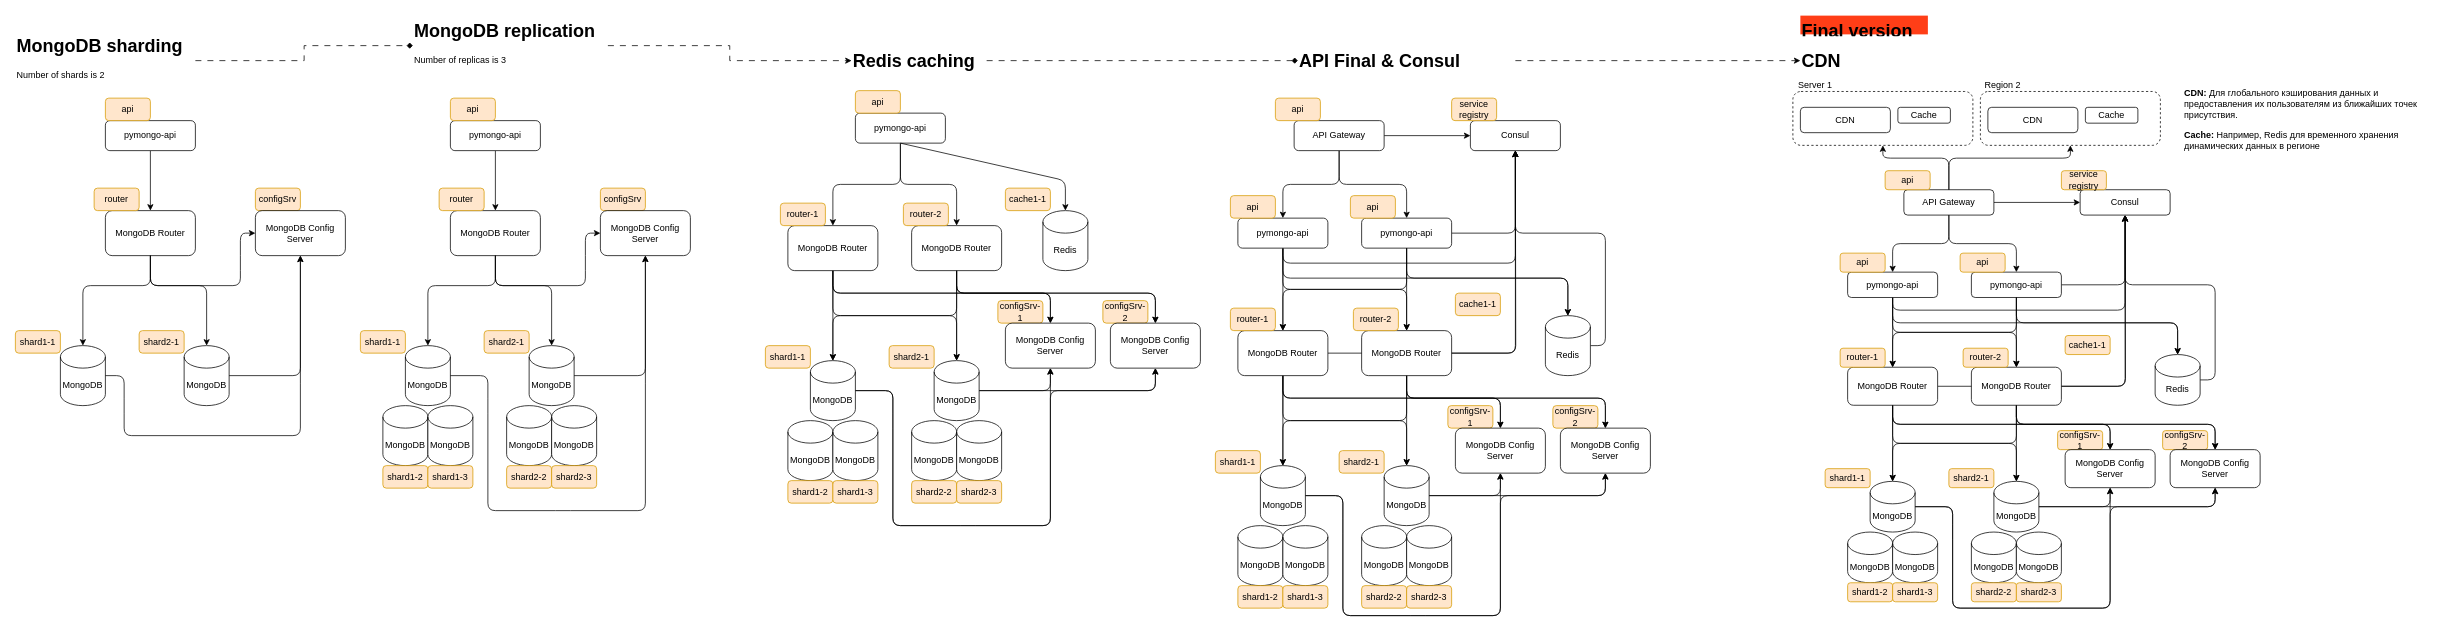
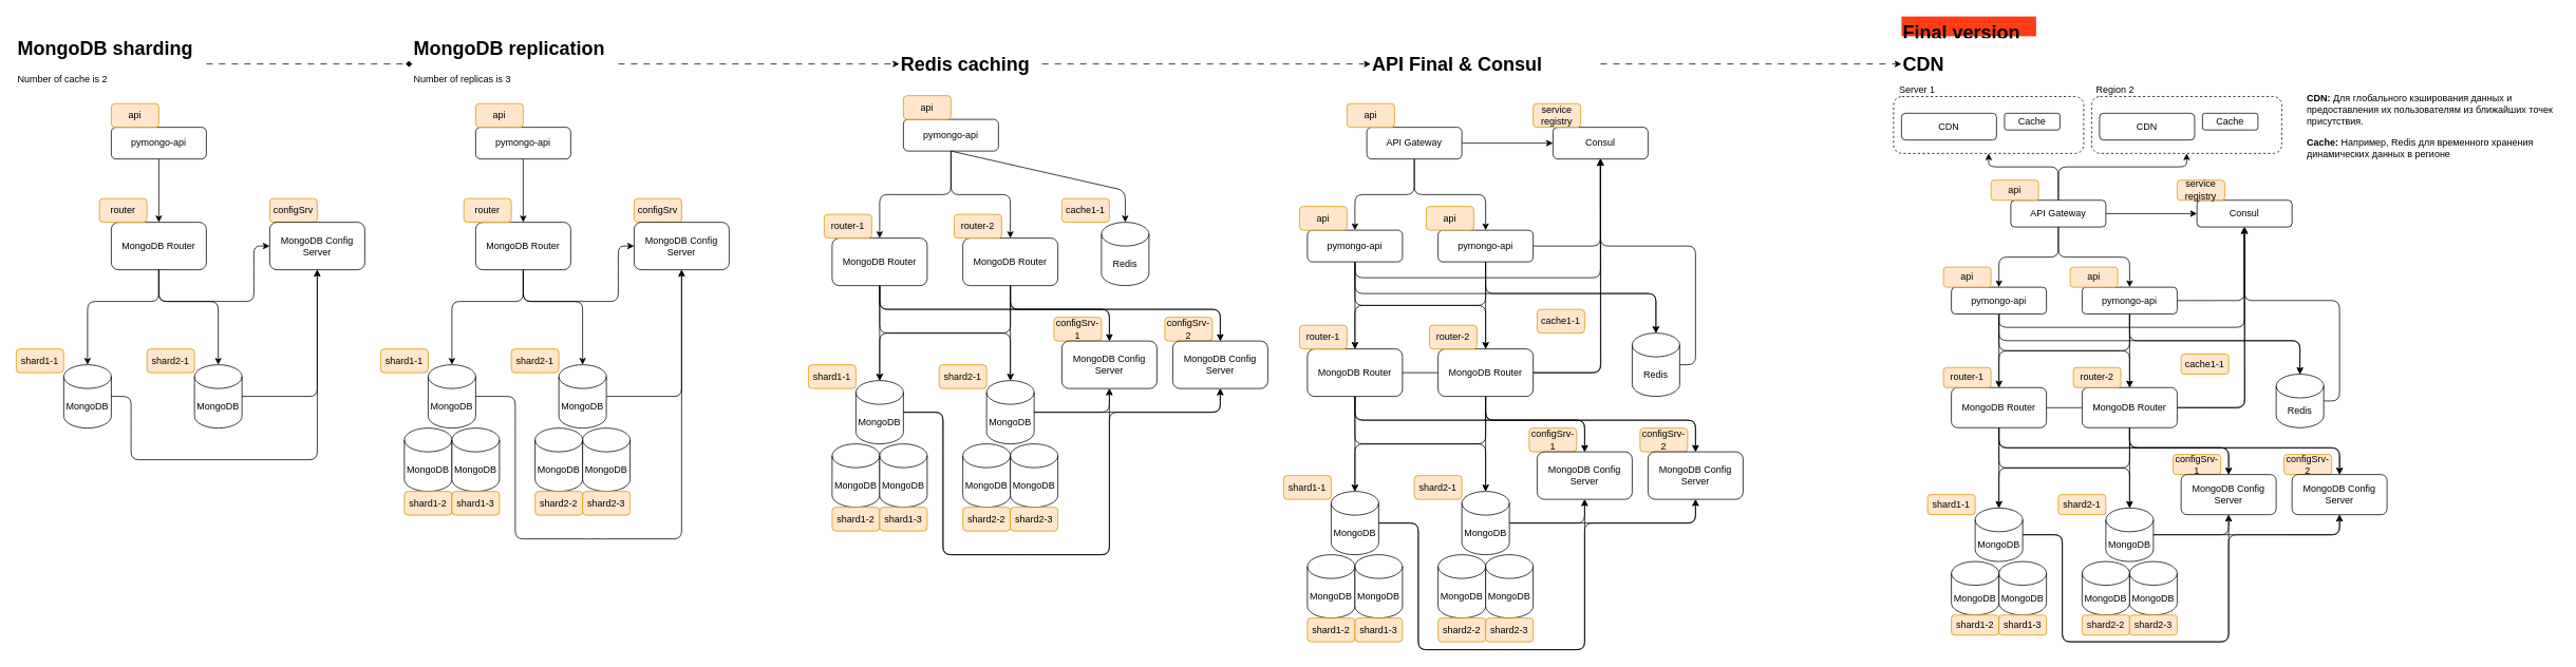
- <mxCell id="5" value="&lt;h1 style=&quot;margin-top: 0px;&quot;&gt;MongoDB replication&lt;/h1&gt;&lt;p&gt;Number of replicas is 3&lt;/p&gt;" style="text;html=1;whiteSpace=wrap;overflow=hidden;rounded=0;" parent="1" vertex="1"><mxGeometry x="550" y="20" width="260" height="80" as="geometry" /></mxCell>
+ <mxCell id="5" value="&lt;h1 style=&quot;margin-top: 0px;&quot;&gt;MongoDB replication&lt;/h1&gt;&lt;p&gt;Number of replicas is 3&lt;/p&gt;" style="text;html=1;whiteSpace=wrap;overflow=hidden;rounded=0;" parent="1" vertex="1"><mxGeometry x="520" y="40" width="260" height="80" as="geometry" /></mxCell>
- <mxCell id="3" value="&lt;h1 style=&quot;margin-top: 0px;&quot;&gt;MongoDB sharding&lt;/h1&gt;&lt;p&gt;Number of shards is 2&lt;/p&gt;" style="text;html=1;whiteSpace=wrap;overflow=hidden;rounded=0;" parent="1" vertex="1"><mxGeometry x="20" y="40" width="240" height="80" as="geometry" /></mxCell>
+ <mxCell id="3" value="&lt;h1 style=&quot;margin-top: 0px;&quot;&gt;MongoDB sharding&lt;/h1&gt;&lt;p&gt;Number of cache is 2&lt;/p&gt;" style="text;html=1;whiteSpace=wrap;overflow=hidden;rounded=0;" parent="1" vertex="1"><mxGeometry x="20" y="40" width="240" height="80" as="geometry" /></mxCell>
- <mxCell id="94" style="edgeStyle=orthogonalEdgeStyle;rounded=0;orthogonalLoop=1;jettySize=auto;html=1;dashed=1;dashPattern=8 8;exitX=1;exitY=0.5;exitDx=0;exitDy=0;entryX=0;entryY=0.5;entryDx=0;entryDy=0;endArrow=diamond;" edge="1" parent="1" source="6" target="7"><mxGeometry relative="1" as="geometry"><mxPoint x="790" y="90" as="sourcePoint" /><mxPoint x="1320" y="80" as="targetPoint" /></mxGeometry></mxCell>
+ <mxCell id="94" style="edgeStyle=orthogonalEdgeStyle;rounded=0;orthogonalLoop=1;jettySize=auto;html=1;dashed=1;dashPattern=8 8;exitX=1;exitY=0.5;exitDx=0;exitDy=0;entryX=0;entryY=0.5;entryDx=0;entryDy=0;" edge="1" parent="1" source="6" target="7"><mxGeometry relative="1" as="geometry"><mxPoint x="790" y="90" as="sourcePoint" /><mxPoint x="1320" y="80" as="targetPoint" /></mxGeometry></mxCell>
